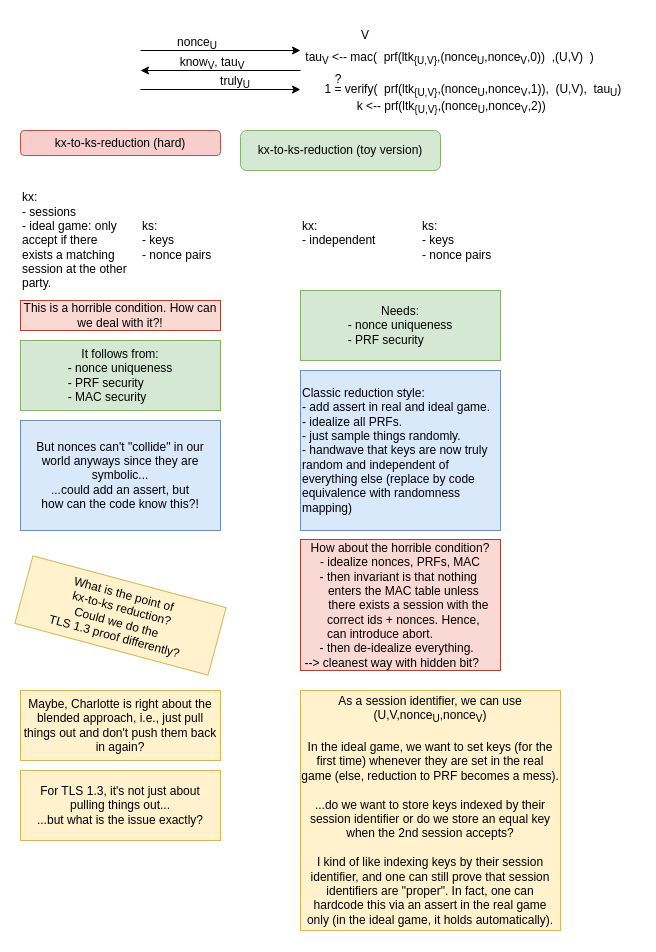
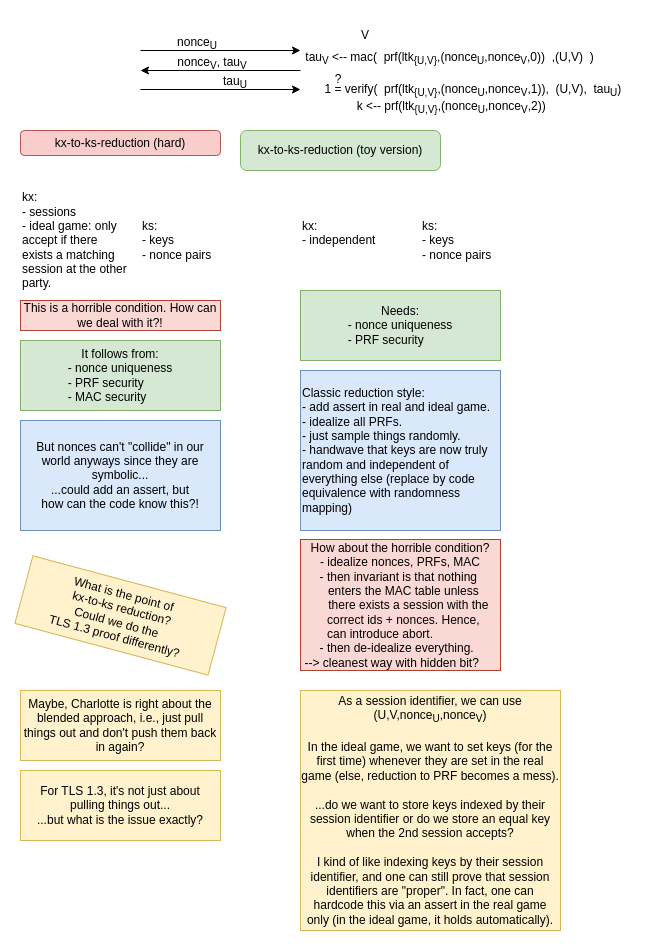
- <mxCell id="8" value="know&lt;sub&gt;V&lt;/sub&gt;, tau&lt;sub&gt;V&lt;/sub&gt;" style="text;html=1;align=center;verticalAlign=middle;whiteSpace=wrap;rounded=0;" vertex="1" parent="1"><mxGeometry x="172" y="48" width="80" height="30" as="geometry" /></mxCell>
+ <mxCell id="8" value="nonce&lt;sub&gt;V&lt;/sub&gt;, tau&lt;sub&gt;V&lt;/sub&gt;" style="text;html=1;align=center;verticalAlign=middle;whiteSpace=wrap;rounded=0;" vertex="1" parent="1"><mxGeometry x="172" y="48" width="80" height="30" as="geometry" /></mxCell>
- <mxCell id="9" value="truly&lt;sub&gt;U&lt;/sub&gt;" style="text;html=1;align=center;verticalAlign=middle;whiteSpace=wrap;rounded=0;" vertex="1" parent="1"><mxGeometry x="195" y="67" width="80" height="30" as="geometry" /></mxCell>
+ <mxCell id="9" value="tau&lt;sub&gt;U&lt;/sub&gt;" style="text;html=1;align=center;verticalAlign=middle;whiteSpace=wrap;rounded=0;" vertex="1" parent="1"><mxGeometry x="195" y="67" width="80" height="30" as="geometry" /></mxCell>
